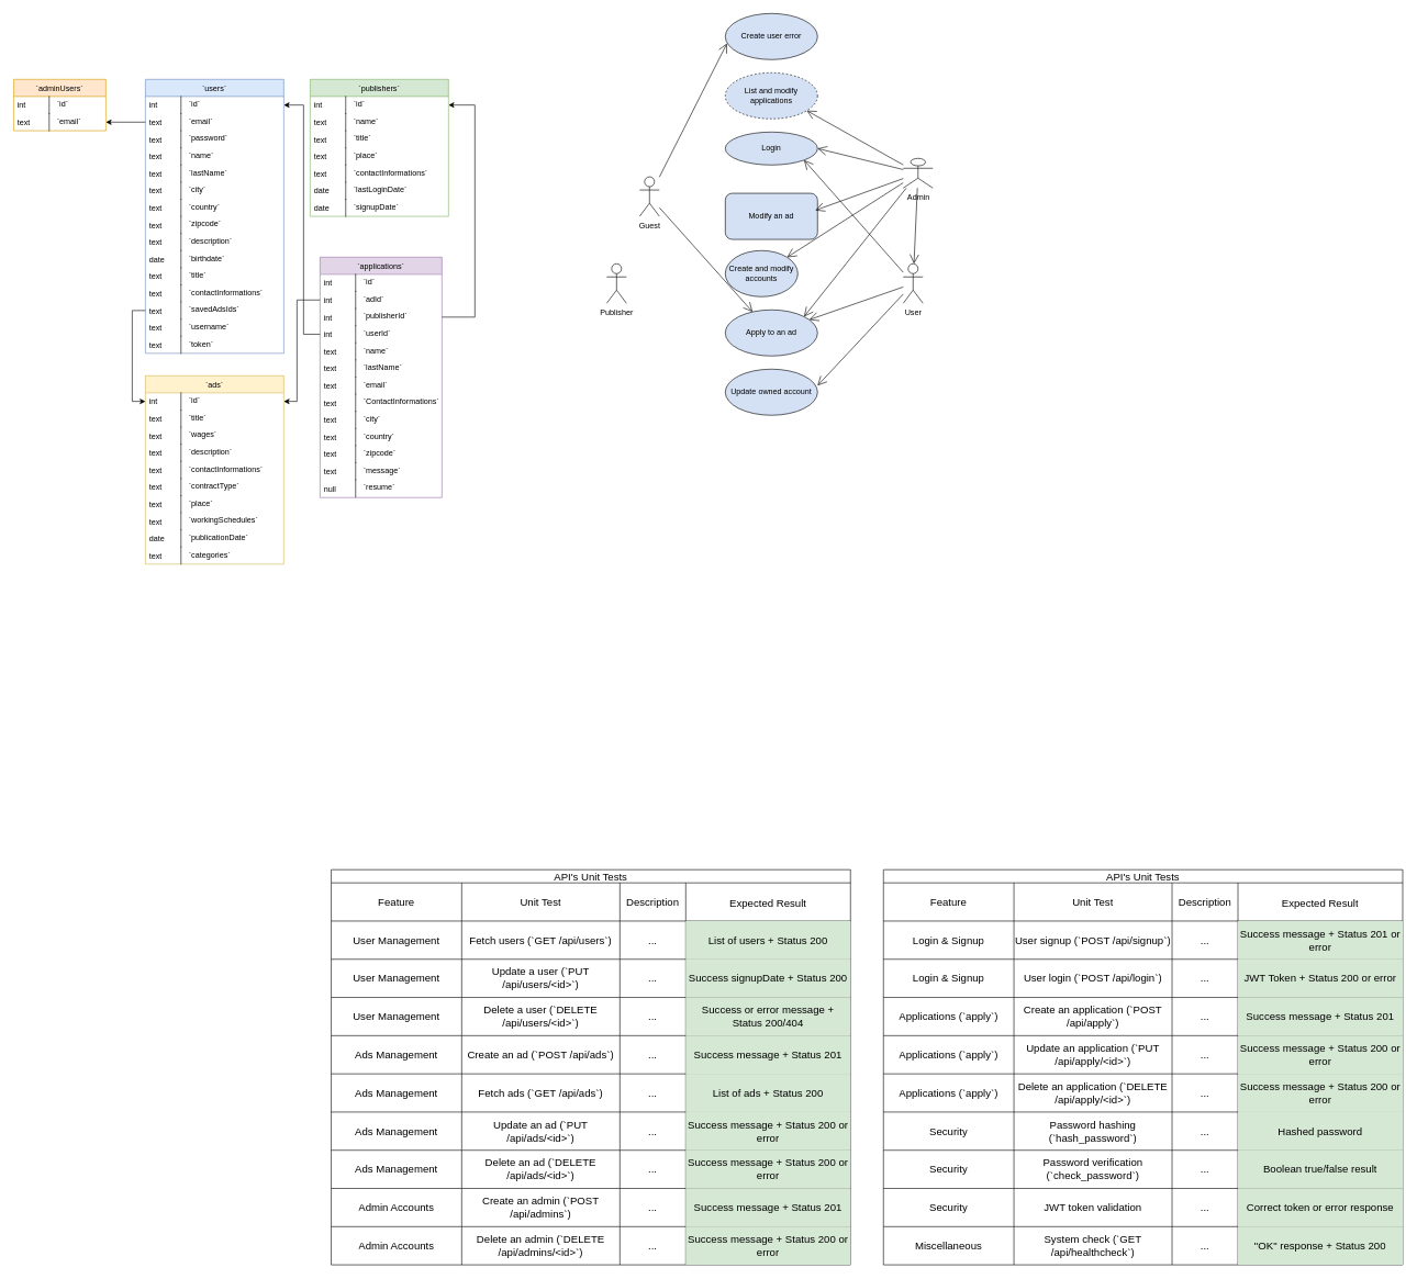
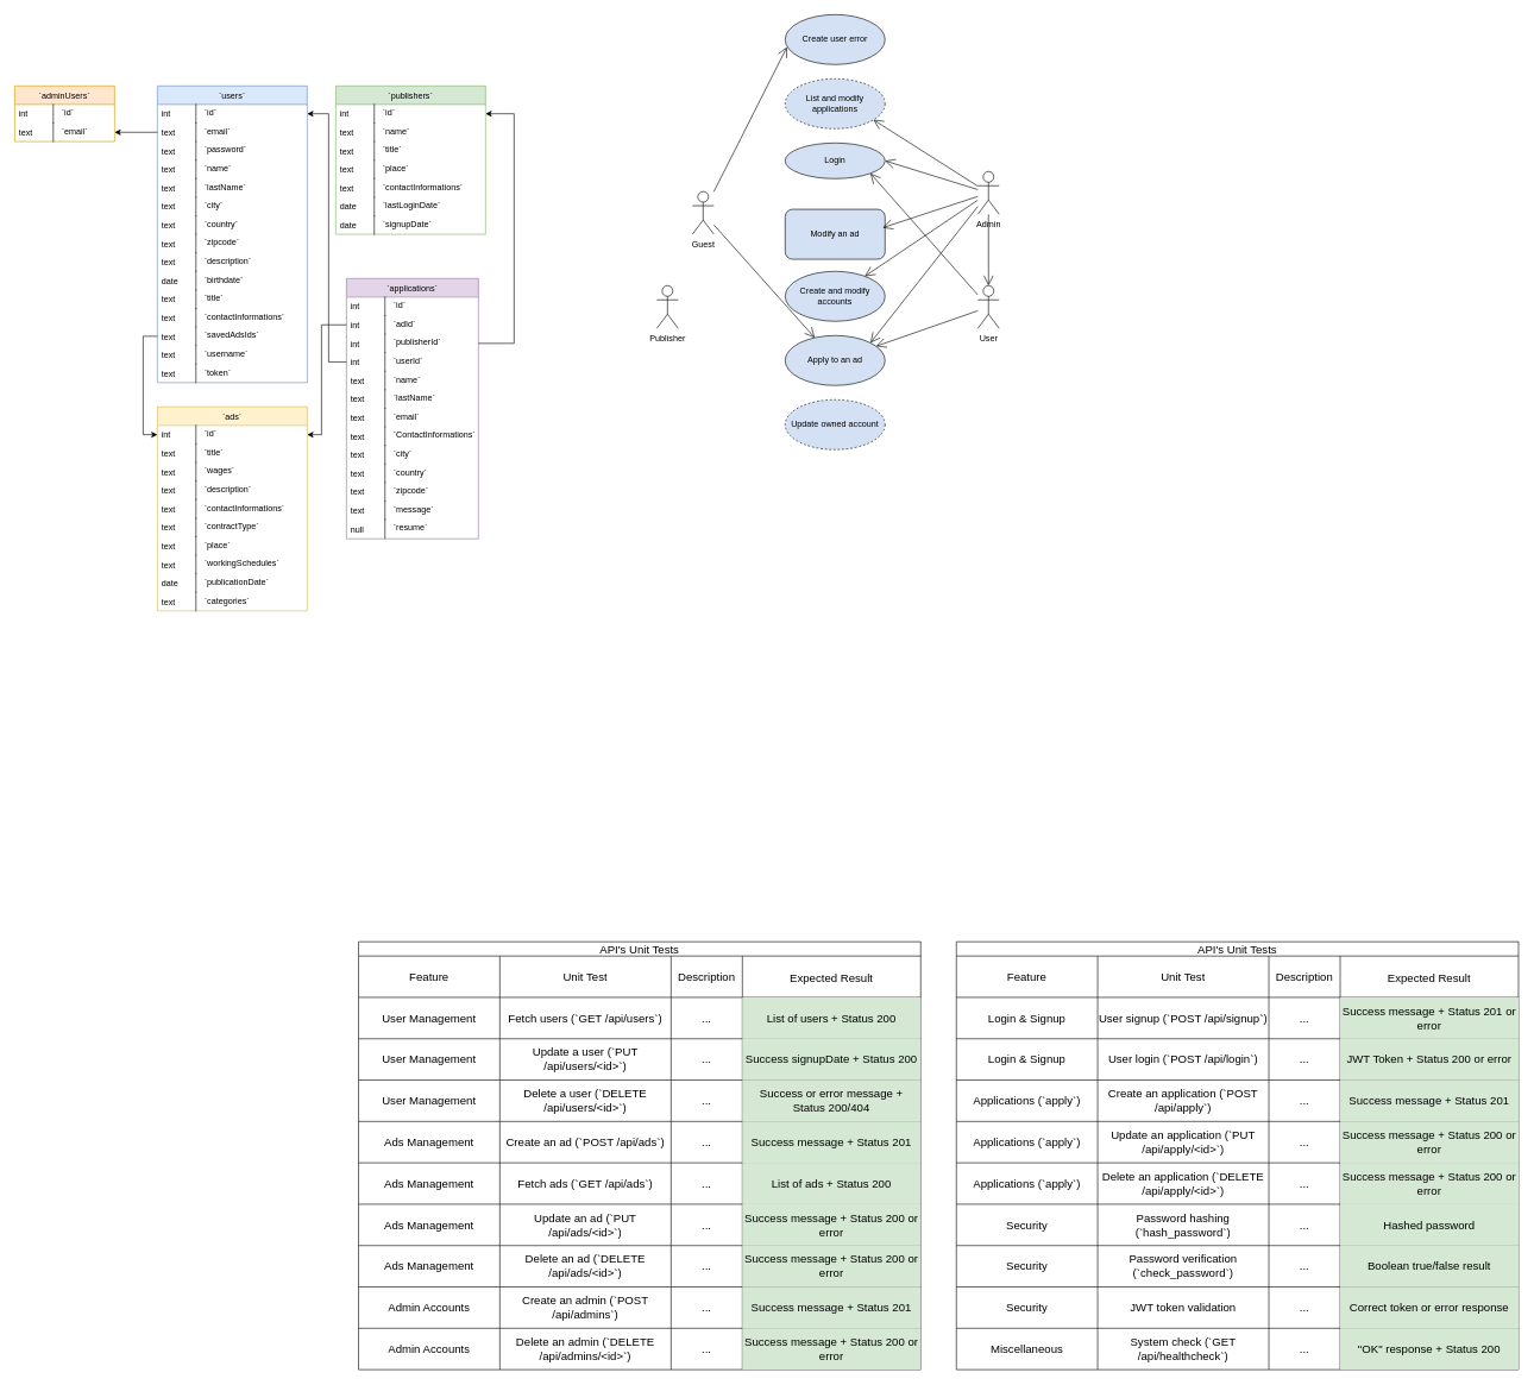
- <mxCell id="110" value="Admin" style="shape=umlActor;verticalLabelPosition=bottom;verticalAlign=top;html=1;" parent="1" vertex="1"><mxGeometry x="1370" y="240" width="45" height="45" as="geometry" /></mxCell>
+ <mxCell id="110" value="Admin" style="shape=umlActor;verticalLabelPosition=bottom;verticalAlign=top;html=1;" parent="1" vertex="1"><mxGeometry x="1370" y="240" width="30" height="60" as="geometry" /></mxCell>
- <mxCell id="116" value="Create and modify accounts" style="ellipse;whiteSpace=wrap;html=1;fillColor=#D4E1F5;" parent="1" vertex="1"><mxGeometry x="1100" y="380" width="110" height="70" as="geometry" /></mxCell>
+ <mxCell id="116" value="Create and modify accounts" style="ellipse;whiteSpace=wrap;html=1;fillColor=#D4E1F5;" parent="1" vertex="1"><mxGeometry x="1100" y="380" width="140" height="70" as="geometry" /></mxCell>
- <mxCell id="118" value="" style="endArrow=open;endFill=1;endSize=12;html=1;rounded=0;entryX=1;entryY=0.357;entryDx=0;entryDy=0;entryPerimeter=0;" parent="1" source="108" target="112" edge="1"><mxGeometry width="160" relative="1" as="geometry"><mxPoint x="1330" y="450" as="sourcePoint" /><mxPoint x="1253" y="402" as="targetPoint" /></mxGeometry></mxCell>
- <mxCell id="112" value="Update owned account" style="ellipse;whiteSpace=wrap;html=1;fillColor=#D4E1F5;" parent="1" vertex="1"><mxGeometry x="1100" y="560" width="140" height="70" as="geometry" /></mxCell>
+ <mxCell id="112" value="Update owned account" style="ellipse;whiteSpace=wrap;html=1;fillColor=#D4E1F5;dashed=1;" parent="1" vertex="1"><mxGeometry x="1100" y="560" width="140" height="70" as="geometry" /></mxCell>
